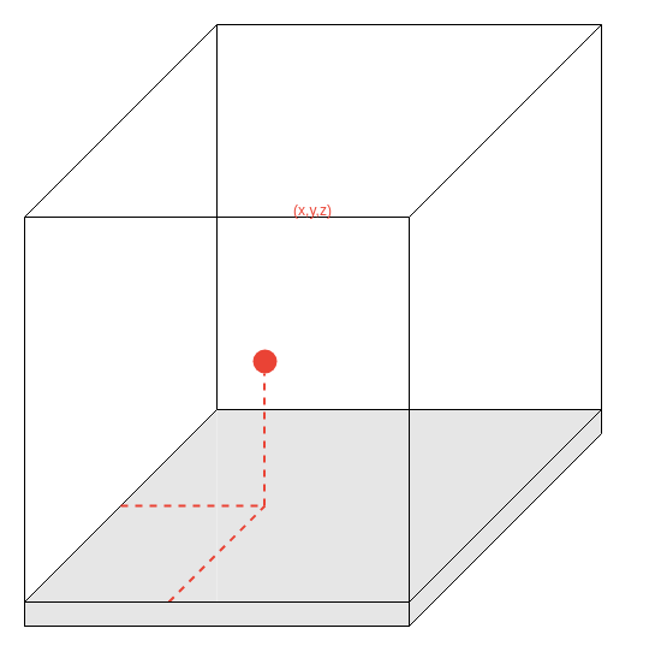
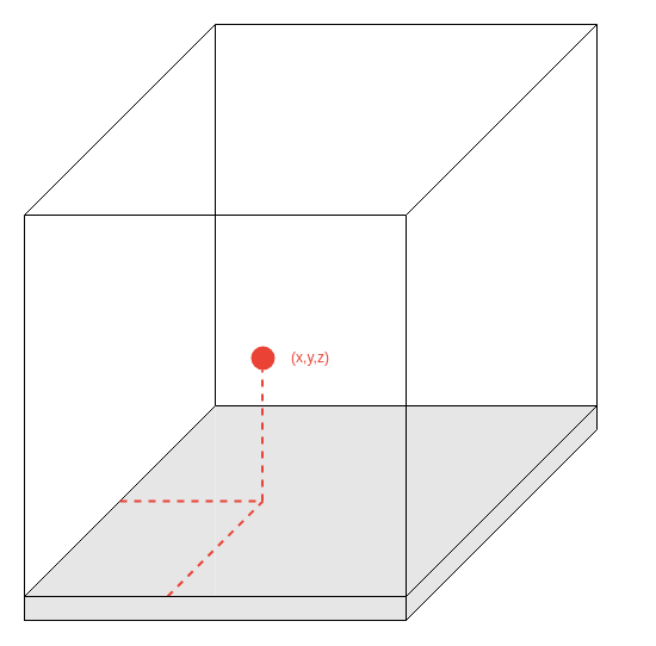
- <mxCell id="24" value="&lt;font color=&quot;#ea4335&quot;&gt;(x,y,z)&lt;/font&gt;" style="text;html=1;strokeColor=none;fillColor=none;align=center;verticalAlign=middle;whiteSpace=wrap;rounded=0;" vertex="1" parent="1"><mxGeometry x="240" y="165" width="40" height="20" as="geometry" /></mxCell>
+ <mxCell id="24" value="&lt;font color=&quot;#ea4335&quot;&gt;(x,y,z)&lt;/font&gt;" style="text;html=1;strokeColor=none;fillColor=none;align=center;verticalAlign=middle;whiteSpace=wrap;rounded=0;" vertex="1" parent="1"><mxGeometry x="240" y="290" width="40" height="20" as="geometry" /></mxCell>
